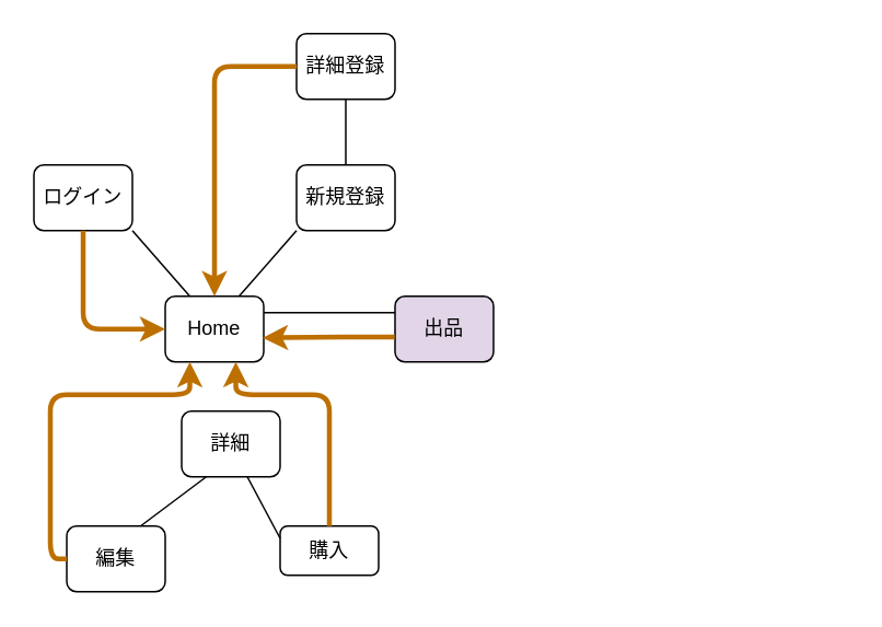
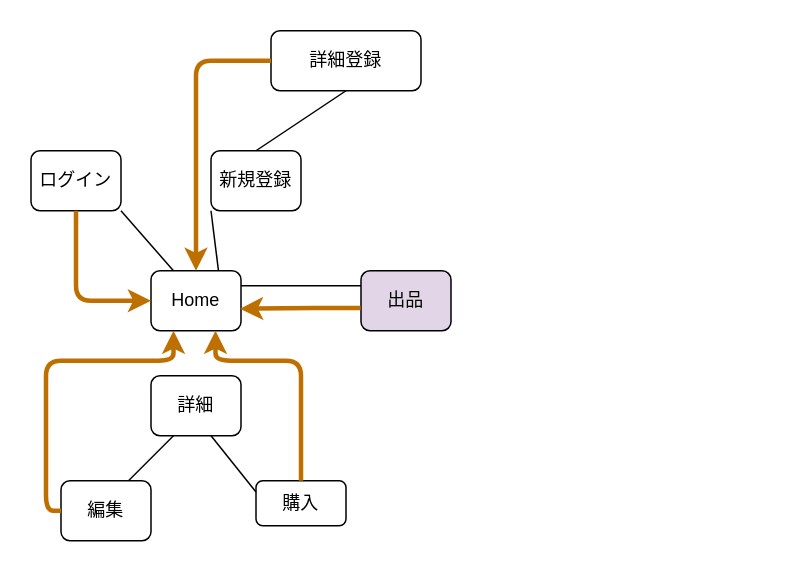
- <mxCell id="15" value="詳細登録" style="rounded=1;whiteSpace=wrap;html=1;align=center;" parent="1" vertex="1"><mxGeometry x="180" y="20" width="60" height="40" as="geometry" /></mxCell>
+ <mxCell id="15" value="詳細登録" style="rounded=1;whiteSpace=wrap;html=1;align=center;" parent="1" vertex="1"><mxGeometry x="180" y="20" width="100" height="40" as="geometry" /></mxCell>
- <mxCell id="7" value="新規登録" style="rounded=1;whiteSpace=wrap;html=1;align=center;" parent="1" vertex="1"><mxGeometry x="180" y="100" width="60" height="40" as="geometry" /></mxCell>
+ <mxCell id="7" value="新規登録" style="rounded=1;whiteSpace=wrap;html=1;align=center;" parent="1" vertex="1"><mxGeometry x="140" y="100" width="60" height="40" as="geometry" /></mxCell>
- <mxCell id="8" value="詳細" style="rounded=1;whiteSpace=wrap;html=1;align=center;" parent="1" vertex="1"><mxGeometry x="110" y="250" width="60" height="40" as="geometry" /></mxCell>
+ <mxCell id="8" value="詳細" style="rounded=1;whiteSpace=wrap;html=1;align=center;" parent="1" vertex="1"><mxGeometry x="100" y="250" width="60" height="40" as="geometry" /></mxCell>
